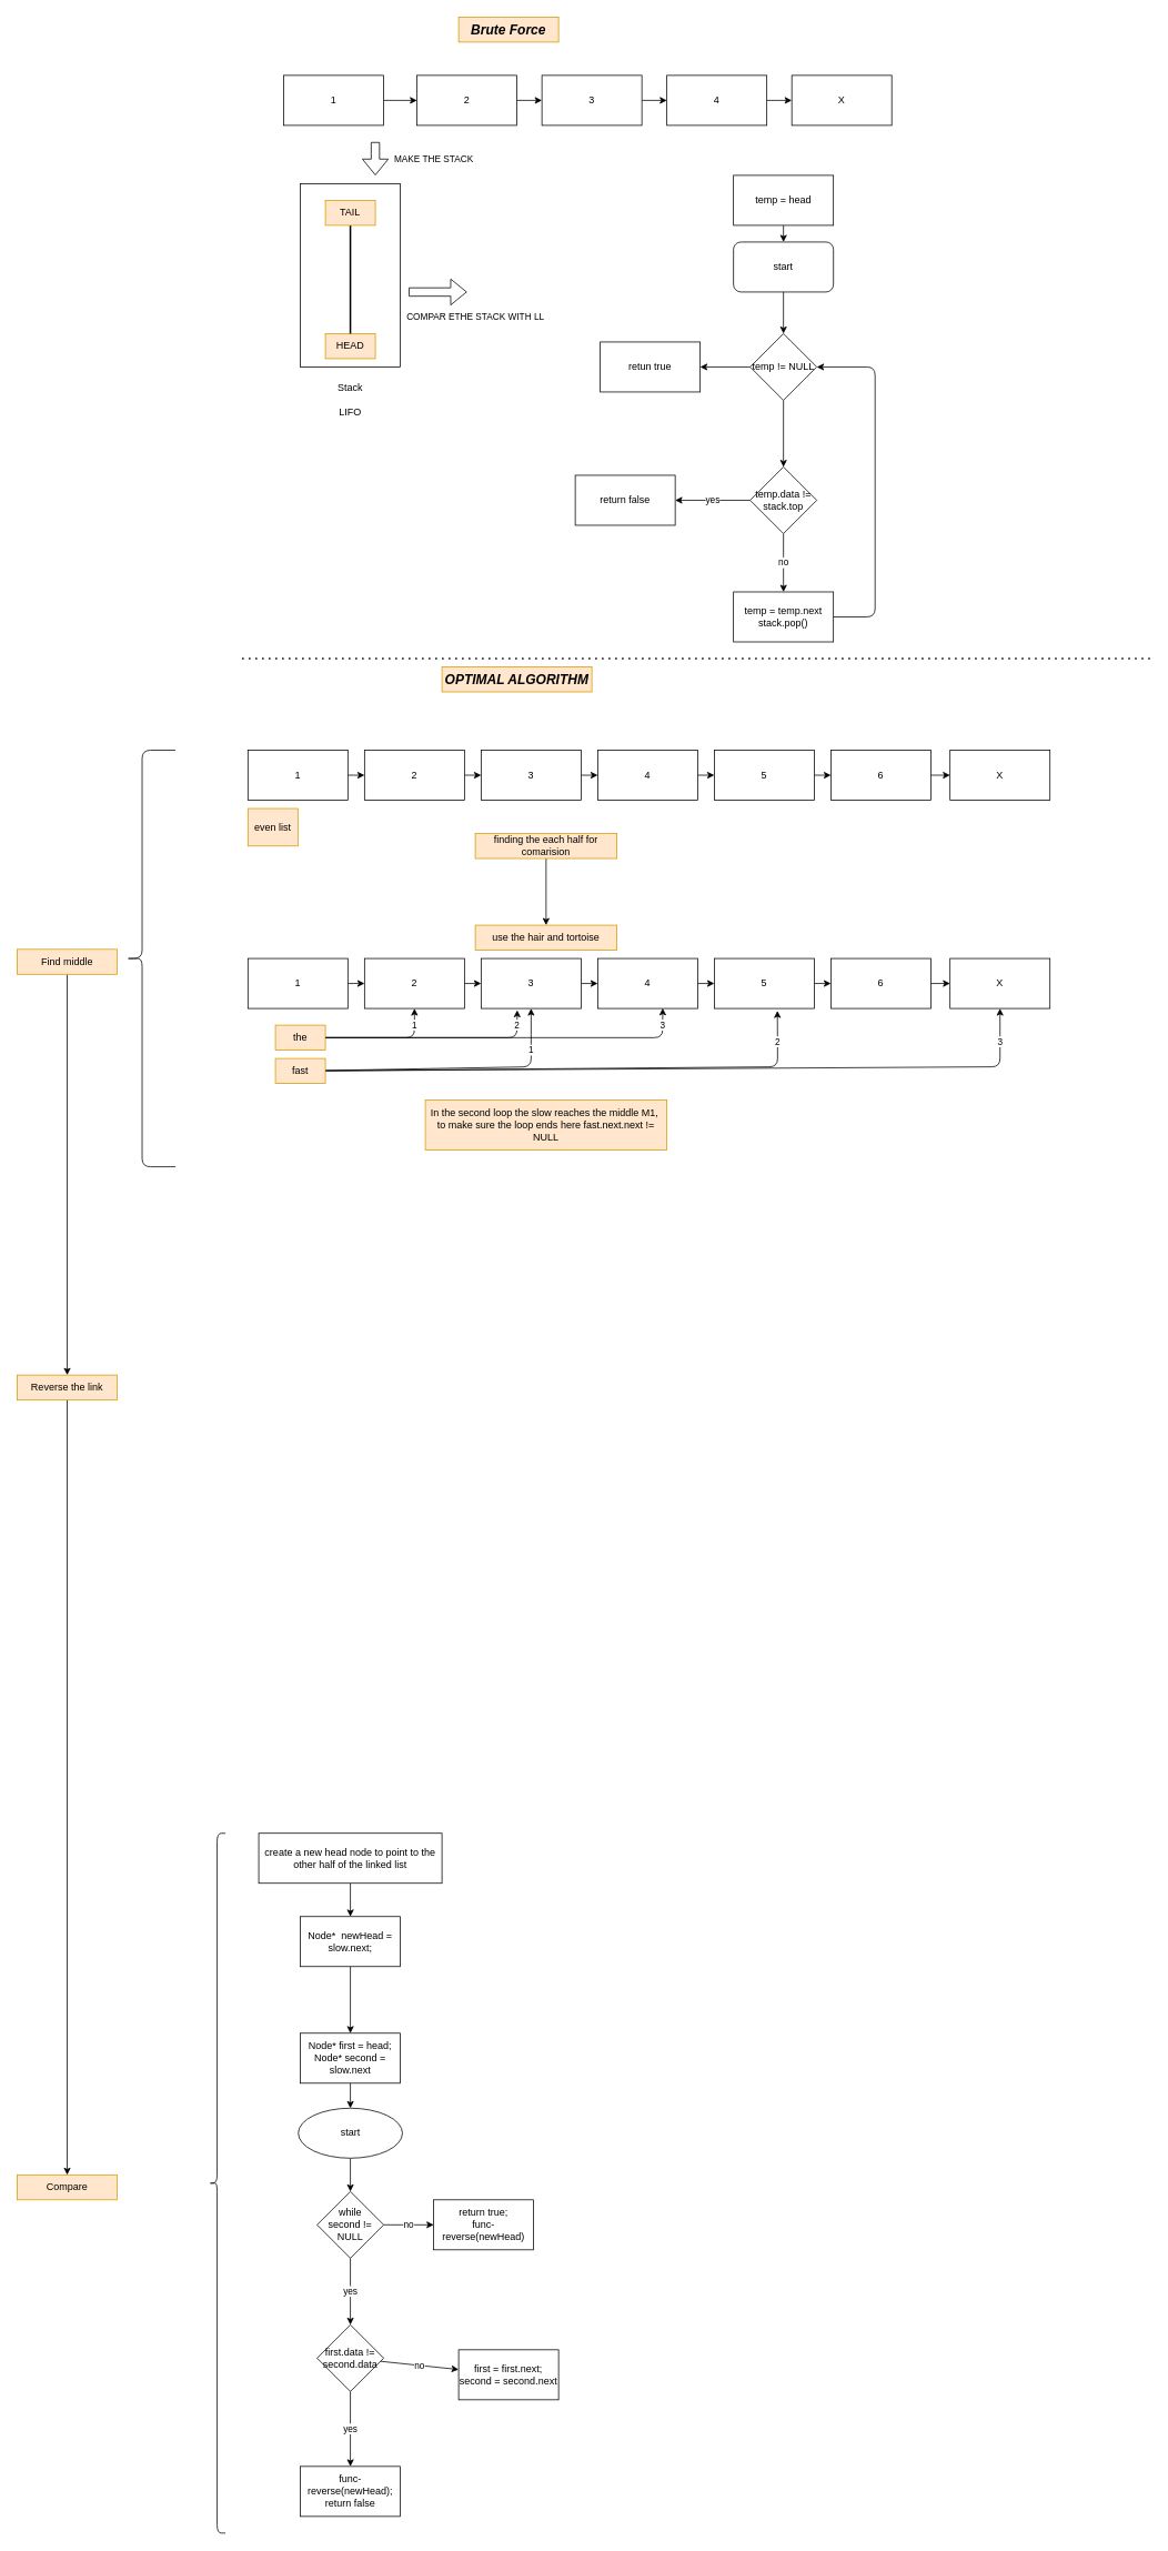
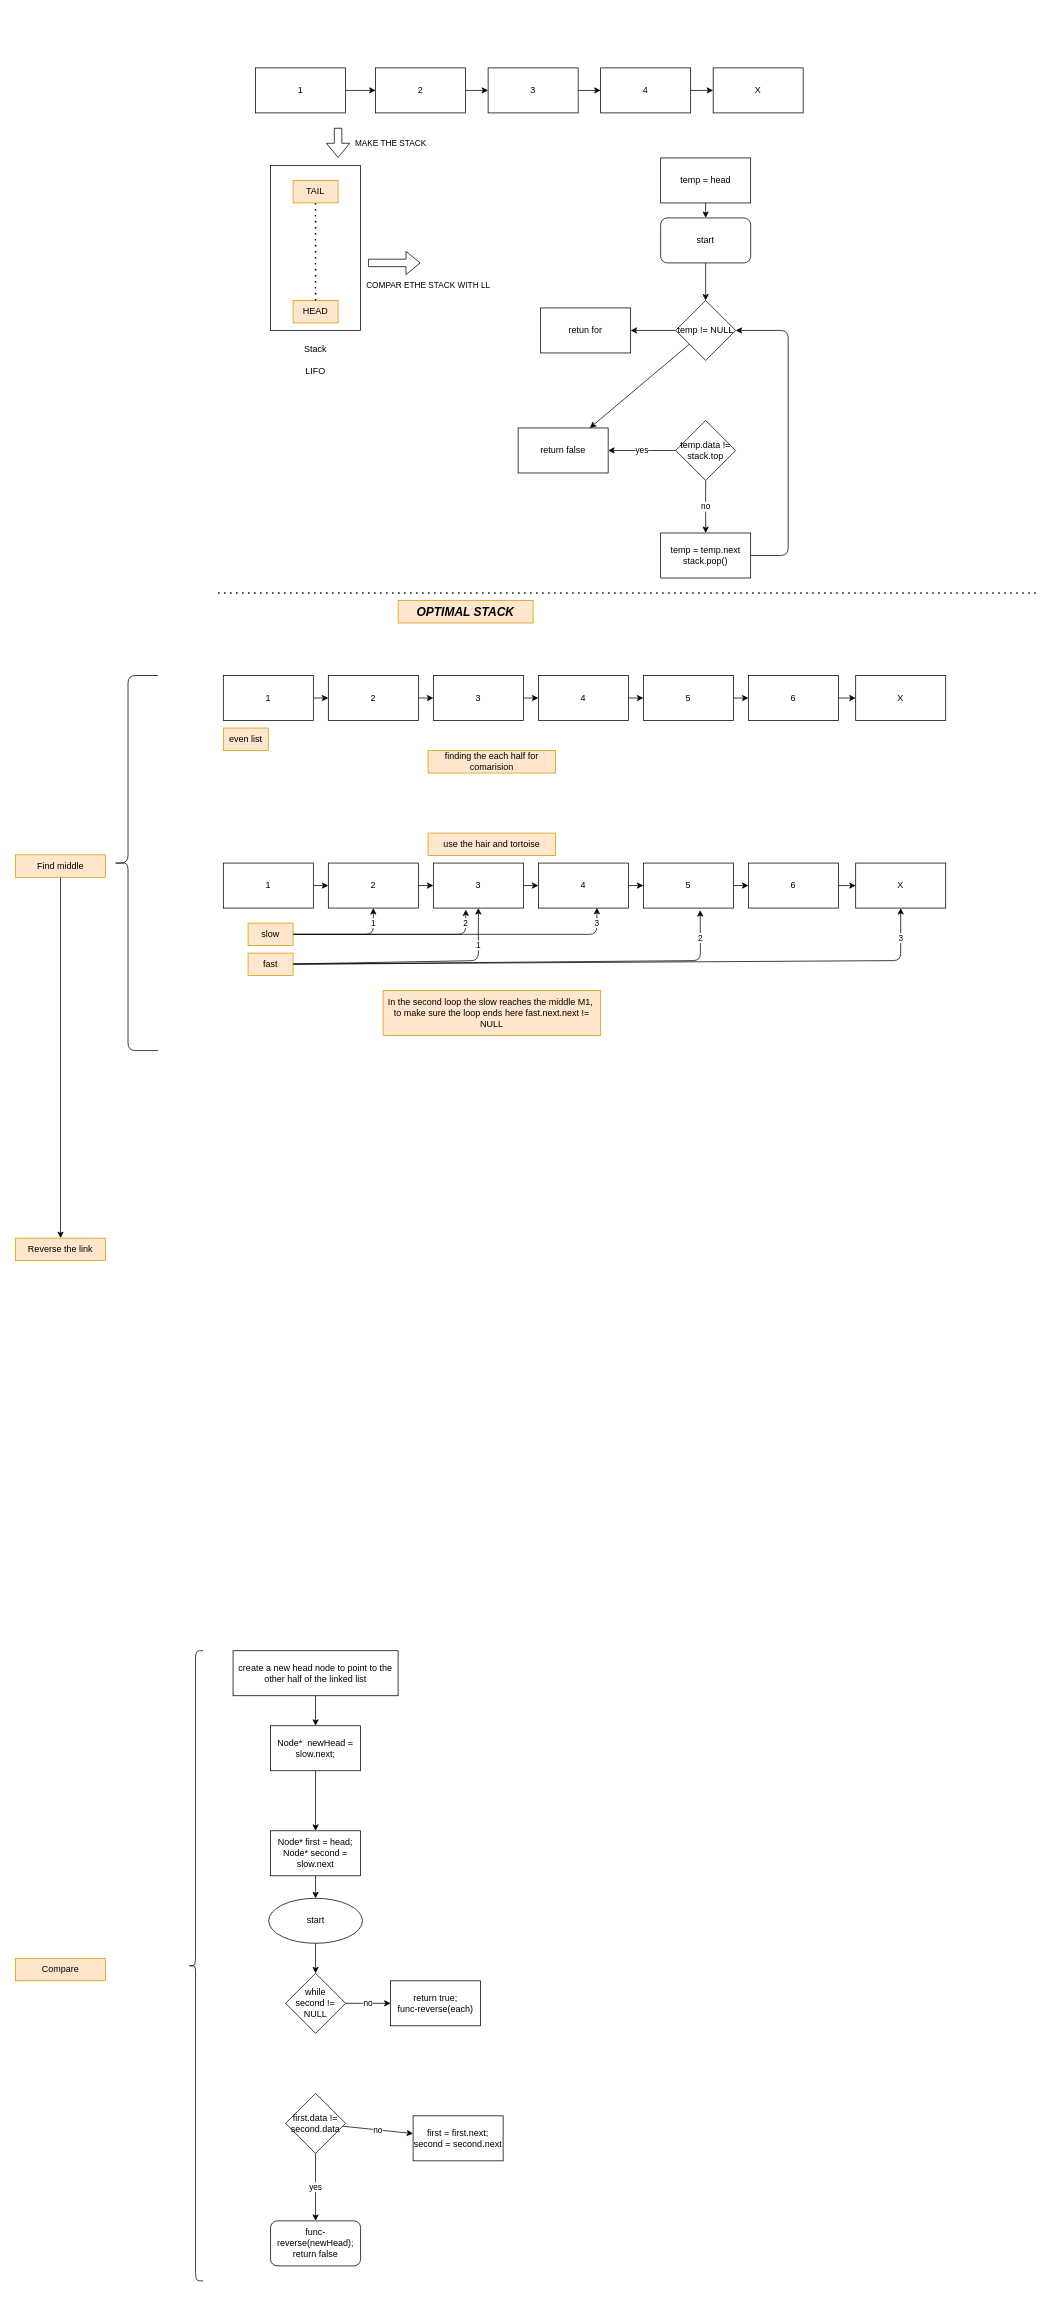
- <mxCell id="2" value="Brute Force" style="text;strokeColor=#d79b00;align=center;fillColor=#ffe6cc;html=1;verticalAlign=middle;whiteSpace=wrap;rounded=0;fontStyle=3;fontSize=16;" vertex="1" parent="1"><mxGeometry x="550" y="20" width="120" height="30" as="geometry" /></mxCell>
- <mxCell id="16" value="" style="endArrow=none;dashed=0;html=1;dashPattern=1 3;strokeWidth=2;" edge="1" parent="1" source="15" target="17"><mxGeometry width="50" height="50" relative="1" as="geometry"><mxPoint x="430" y="340" as="sourcePoint" /><mxPoint x="420" y="290" as="targetPoint" /></mxGeometry></mxCell>
+ <mxCell id="16" value="" style="endArrow=none;dashed=1;html=1;dashPattern=1 3;strokeWidth=2;" edge="1" parent="1" source="15" target="17"><mxGeometry width="50" height="50" relative="1" as="geometry"><mxPoint x="430" y="340" as="sourcePoint" /><mxPoint x="420" y="290" as="targetPoint" /></mxGeometry></mxCell>
- <mxCell id="33" value="retun true" style="whiteSpace=wrap;html=1;" vertex="1" parent="1"><mxGeometry x="720" y="410" width="120" height="60" as="geometry" /></mxCell>
+ <mxCell id="33" value="retun for" style="whiteSpace=wrap;html=1;" vertex="1" parent="1"><mxGeometry x="720" y="410" width="120" height="60" as="geometry" /></mxCell>
- <mxCell id="24" value="" style="edgeStyle=none;html=1;" edge="1" parent="1" source="26" target="29"><mxGeometry relative="1" as="geometry" /></mxCell>
+ <mxCell id="24" value="" style="edgeStyle=none;html=1;" edge="1" parent="1" source="26" target="30"><mxGeometry relative="1" as="geometry" /></mxCell>
- <mxCell id="34" value="OPTIMAL ALGORITHM" style="text;strokeColor=#d79b00;align=center;fillColor=#ffe6cc;html=1;verticalAlign=middle;whiteSpace=wrap;rounded=0;fontStyle=3;fontSize=16;" vertex="1" parent="1"><mxGeometry x="530" y="800" width="180" height="30" as="geometry" /></mxCell>
+ <mxCell id="34" value="OPTIMAL STACK" style="text;strokeColor=#d79b00;align=center;fillColor=#ffe6cc;html=1;verticalAlign=middle;whiteSpace=wrap;rounded=0;fontStyle=3;fontSize=16;" vertex="1" parent="1"><mxGeometry x="530" y="800" width="180" height="30" as="geometry" /></mxCell>
- <mxCell id="35" value="even list" style="text;strokeColor=#d79b00;align=center;fillColor=#ffe6cc;html=1;verticalAlign=middle;whiteSpace=wrap;rounded=0;" vertex="1" parent="1"><mxGeometry x="297" y="970" width="60" height="45" as="geometry" /></mxCell>
+ <mxCell id="35" value="even list" style="text;strokeColor=#d79b00;align=center;fillColor=#ffe6cc;html=1;verticalAlign=middle;whiteSpace=wrap;rounded=0;" vertex="1" parent="1"><mxGeometry x="297" y="970" width="60" height="30" as="geometry" /></mxCell>
- <mxCell id="49" value="" style="edgeStyle=none;html=1;" edge="1" parent="1" source="50" target="51"><mxGeometry relative="1" as="geometry" /></mxCell>
- <mxCell id="66" value="the" style="text;strokeColor=#d79b00;align=center;fillColor=#ffe6cc;html=1;verticalAlign=middle;whiteSpace=wrap;rounded=0;" vertex="1" parent="1"><mxGeometry x="330" y="1230" width="60" height="30" as="geometry" /></mxCell>
+ <mxCell id="66" value="slow" style="text;strokeColor=#d79b00;align=center;fillColor=#ffe6cc;html=1;verticalAlign=middle;whiteSpace=wrap;rounded=0;" vertex="1" parent="1"><mxGeometry x="330" y="1230" width="60" height="30" as="geometry" /></mxCell>
- <mxCell id="76" value="" style="edgeStyle=none;html=1;" edge="1" parent="1" source="77" target="78"><mxGeometry relative="1" as="geometry" /></mxCell>
- <mxCell id="97" value="return true;&lt;div&gt;func-reverse(newHead)&lt;/div&gt;" style="whiteSpace=wrap;html=1;" vertex="1" parent="1"><mxGeometry x="520" y="2640" width="120" height="60" as="geometry" /></mxCell>
+ <mxCell id="97" value="return true;&lt;div&gt;func-reverse(each)&lt;/div&gt;" style="whiteSpace=wrap;html=1;" vertex="1" parent="1"><mxGeometry x="520" y="2640" width="120" height="60" as="geometry" /></mxCell>
- <mxCell id="89" value="yes" style="edgeStyle=none;html=1;" edge="1" parent="1" source="91" target="94"><mxGeometry relative="1" as="geometry" /></mxCell>
- <mxCell id="95" value="func-reverse(newHead);&lt;div&gt;return false&lt;/div&gt;" style="whiteSpace=wrap;html=1;" vertex="1" parent="1"><mxGeometry x="360" y="2960" width="120" height="60" as="geometry" /></mxCell>
+ <mxCell id="95" value="func-reverse(newHead);&lt;div&gt;return false&lt;/div&gt;" style="whiteSpace=wrap;html=1;rounded=1;" vertex="1" parent="1"><mxGeometry x="360" y="2960" width="120" height="60" as="geometry" /></mxCell>
